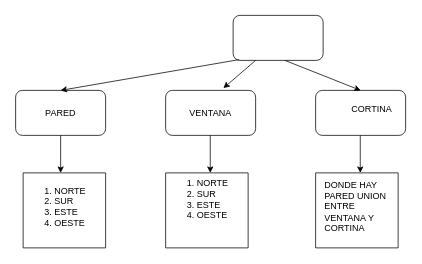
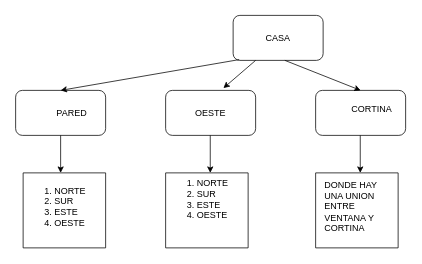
+ <mxCell id="3" value="CASA" style="text;html=1;strokeColor=none;fillColor=none;align=center;verticalAlign=middle;whiteSpace=wrap;rounded=0;" vertex="1" parent="1"><mxGeometry x="340" y="35" width="60" height="30" as="geometry" /></mxCell>
- <mxCell id="10" value="PARED" style="text;html=1;strokeColor=none;fillColor=none;align=center;verticalAlign=middle;whiteSpace=wrap;rounded=0;" vertex="1" parent="1"><mxGeometry x="50" y="135" width="60" height="30" as="geometry" /></mxCell>
+ <mxCell id="10" value="PARED" style="text;html=1;strokeColor=none;fillColor=none;align=center;verticalAlign=middle;whiteSpace=wrap;rounded=0;" vertex="1" parent="1"><mxGeometry x="65" y="135" width="60" height="30" as="geometry" /></mxCell>
- <mxCell id="11" value="VENTANA" style="text;html=1;strokeColor=none;fillColor=none;align=center;verticalAlign=middle;whiteSpace=wrap;rounded=0;" vertex="1" parent="1"><mxGeometry x="250" y="135" width="60" height="30" as="geometry" /></mxCell>
+ <mxCell id="11" value="OESTE" style="text;html=1;strokeColor=none;fillColor=none;align=center;verticalAlign=middle;whiteSpace=wrap;rounded=0;" vertex="1" parent="1"><mxGeometry x="250" y="135" width="60" height="30" as="geometry" /></mxCell>
- <mxCell id="21" value="DONDE HAY PARED UNION ENTRE VENTANA Y CORTINA" style="text;strokeColor=none;fillColor=none;html=1;whiteSpace=wrap;verticalAlign=middle;overflow=hidden;" vertex="1" parent="20"><mxGeometry x="10" width="100" height="90" as="geometry" /></mxCell>
+ <mxCell id="21" value="DONDE HAY UNA UNION ENTRE VENTANA Y CORTINA" style="text;strokeColor=none;fillColor=none;html=1;whiteSpace=wrap;verticalAlign=middle;overflow=hidden;" vertex="1" parent="20"><mxGeometry x="10" width="100" height="90" as="geometry" /></mxCell>
